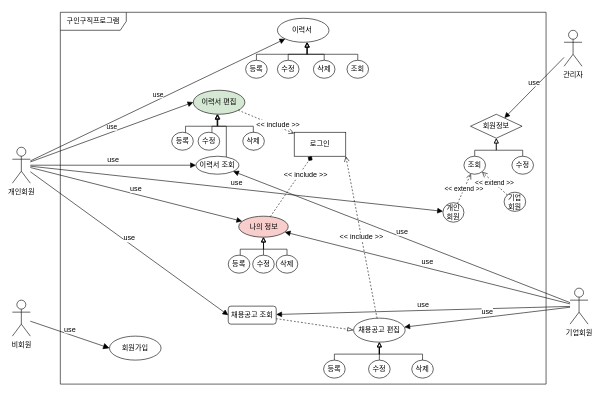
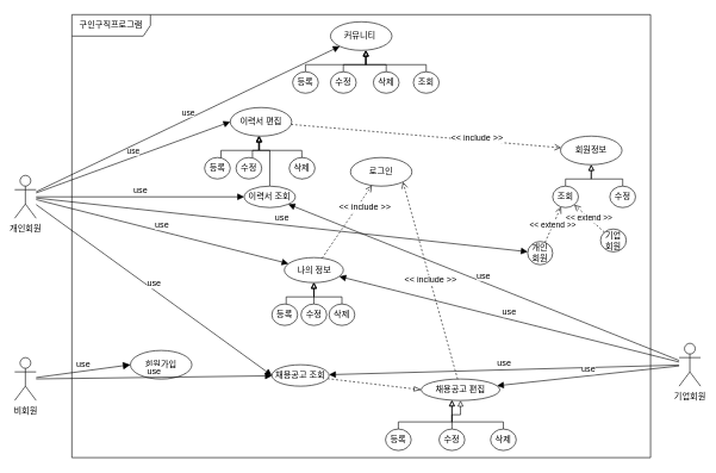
- <mxCell id="27" value="이력서&amp;nbsp;" style="ellipse;whiteSpace=wrap;html=1;" parent="1" vertex="1"><mxGeometry x="462" y="30" width="86" height="40" as="geometry" /></mxCell>
+ <mxCell id="27" value="커뮤니티&amp;nbsp;" style="ellipse;whiteSpace=wrap;html=1;" parent="1" vertex="1"><mxGeometry x="462" y="30" width="86" height="40" as="geometry" /></mxCell>
- <mxCell id="6" value="관리자" style="shape=umlActor;verticalLabelPosition=bottom;verticalAlign=top;html=1;" parent="1" vertex="1"><mxGeometry x="940" y="50" width="30" height="60" as="geometry" /></mxCell>
- <mxCell id="50" value="use" style="html=1;verticalAlign=bottom;endArrow=block;curved=0;rounded=0;fontSize=12;startSize=8;endSize=7;" parent="1" source="6" target="22" edge="1"><mxGeometry width="80" relative="1" as="geometry"><mxPoint x="1217" y="340" as="sourcePoint" /><mxPoint x="960" y="140" as="targetPoint" /><Array as="points" /></mxGeometry></mxCell>
- <mxCell id="7" value="이력서 편집" style="ellipse;whiteSpace=wrap;html=1;fillColor=#d5e8d4;" parent="1" vertex="1"><mxGeometry x="321.75" y="150" width="86" height="40" as="geometry" /></mxCell>
+ <mxCell id="7" value="이력서 편집" style="ellipse;whiteSpace=wrap;html=1;" parent="1" vertex="1"><mxGeometry x="321.75" y="150" width="86" height="40" as="geometry" /></mxCell>
- <mxCell id="49" value="&amp;lt;&amp;lt; include &amp;gt;&amp;gt;" style="endArrow=open;endSize=7;dashed=1;html=1;rounded=0;fontSize=12;curved=1;" parent="1" source="7" target="21" edge="1"><mxGeometry x="0.379" y="3" width="160" relative="1" as="geometry"><mxPoint x="726" y="628" as="sourcePoint" /><mxPoint x="460" y="330" as="targetPoint" /><mxPoint as="offset" /></mxGeometry></mxCell>
+ <mxCell id="49" value="&amp;lt;&amp;lt; include &amp;gt;&amp;gt;" style="endArrow=open;endSize=7;dashed=1;html=1;rounded=0;fontSize=12;curved=1;" parent="1" source="7" target="22" edge="1"><mxGeometry x="0.379" y="3" width="160" relative="1" as="geometry"><mxPoint x="726" y="628" as="sourcePoint" /><mxPoint x="460" y="330" as="targetPoint" /><mxPoint as="offset" /></mxGeometry></mxCell>
- <mxCell id="22" value="회원정보" style="rhombus;whiteSpace=wrap;html=1;" parent="1" vertex="1"><mxGeometry x="784" y="190" width="86" height="40" as="geometry" /></mxCell>
+ <mxCell id="22" value="회원정보" style="ellipse;whiteSpace=wrap;html=1;" parent="1" vertex="1"><mxGeometry x="784" y="190" width="86" height="40" as="geometry" /></mxCell>
- <mxCell id="21" value="로그인" style="whiteSpace=wrap;html=1;rounded=0;" parent="1" vertex="1"><mxGeometry x="490" y="220" width="86" height="40" as="geometry" /></mxCell>
+ <mxCell id="21" value="로그인" style="ellipse;whiteSpace=wrap;html=1;" parent="1" vertex="1"><mxGeometry x="490" y="220" width="86" height="40" as="geometry" /></mxCell>
- <mxCell id="39" value="이력서 조회" style="ellipse;whiteSpace=wrap;html=1;" parent="1" vertex="1"><mxGeometry x="326.25" y="260" width="71.5" height="30" as="geometry" /></mxCell>
+ <mxCell id="39" value="이력서 조회" style="ellipse;whiteSpace=wrap;html=1;" parent="1" vertex="1"><mxGeometry x="341.25" y="260" width="71.5" height="30" as="geometry" /></mxCell>
- <mxCell id="56" value="&amp;lt;&amp;lt; include &amp;gt;&amp;gt;" style="endArrow=diamond;endSize=7;dashed=1;html=1;rounded=0;fontSize=12;curved=1;" parent="1" source="55" target="21" edge="1"><mxGeometry x="0.495" y="-9" width="160" relative="1" as="geometry"><mxPoint x="380" y="340" as="sourcePoint" /><mxPoint x="605" y="450" as="targetPoint" /><mxPoint as="offset" /></mxGeometry></mxCell>
+ <mxCell id="56" value="&amp;lt;&amp;lt; include &amp;gt;&amp;gt;" style="endArrow=open;endSize=7;dashed=1;html=1;rounded=0;fontSize=12;curved=1;" parent="1" source="55" target="21" edge="1"><mxGeometry x="0.495" y="-9" width="160" relative="1" as="geometry"><mxPoint x="380" y="340" as="sourcePoint" /><mxPoint x="605" y="450" as="targetPoint" /><mxPoint as="offset" /></mxGeometry></mxCell>
- <mxCell id="55" value="나의 정보" style="ellipse;whiteSpace=wrap;html=1;fillColor=#f8cecc;" parent="1" vertex="1"><mxGeometry x="397.5" y="360" width="82.5" height="35" as="geometry" /></mxCell>
+ <mxCell id="55" value="나의 정보" style="ellipse;whiteSpace=wrap;html=1;" parent="1" vertex="1"><mxGeometry x="397.5" y="360" width="82.5" height="35" as="geometry" /></mxCell>
- <mxCell id="41" value="채용공고 조회" style="whiteSpace=wrap;html=1;rounded=1;" parent="1" vertex="1"><mxGeometry x="380" y="510" width="80" height="30" as="geometry" /></mxCell>
+ <mxCell id="41" value="채용공고 조회" style="ellipse;whiteSpace=wrap;html=1;" parent="1" vertex="1"><mxGeometry x="380" y="510" width="80" height="30" as="geometry" /></mxCell>
+ <mxCell id="53" value="use" style="html=1;verticalAlign=bottom;endArrow=block;curved=0;rounded=0;fontSize=12;startSize=8;endSize=7;" parent="1" source="5" target="41" edge="1"><mxGeometry width="80" relative="1" as="geometry"><mxPoint x="220" y="625" as="sourcePoint" /><mxPoint x="430" y="560" as="targetPoint" /></mxGeometry></mxCell>
- <mxCell id="14" value="채용공고 편집" style="ellipse;whiteSpace=wrap;html=1;" parent="1" vertex="1"><mxGeometry x="589" y="530" width="86" height="40" as="geometry" /></mxCell>
+ <mxCell id="14" value="채용공고 편집" style="ellipse;whiteSpace=wrap;html=1;" parent="1" vertex="1"><mxGeometry x="589" y="530" width="110" height="30" as="geometry" /></mxCell>
- <mxCell id="13" value="회원가입" style="ellipse;whiteSpace=wrap;html=1;" parent="1" vertex="1"><mxGeometry x="182" y="560" width="86" height="40" as="geometry" /></mxCell>
+ <mxCell id="13" value="회원가입" style="ellipse;whiteSpace=wrap;html=1;" parent="1" vertex="1"><mxGeometry x="182" y="490" width="86" height="40" as="geometry" /></mxCell>
